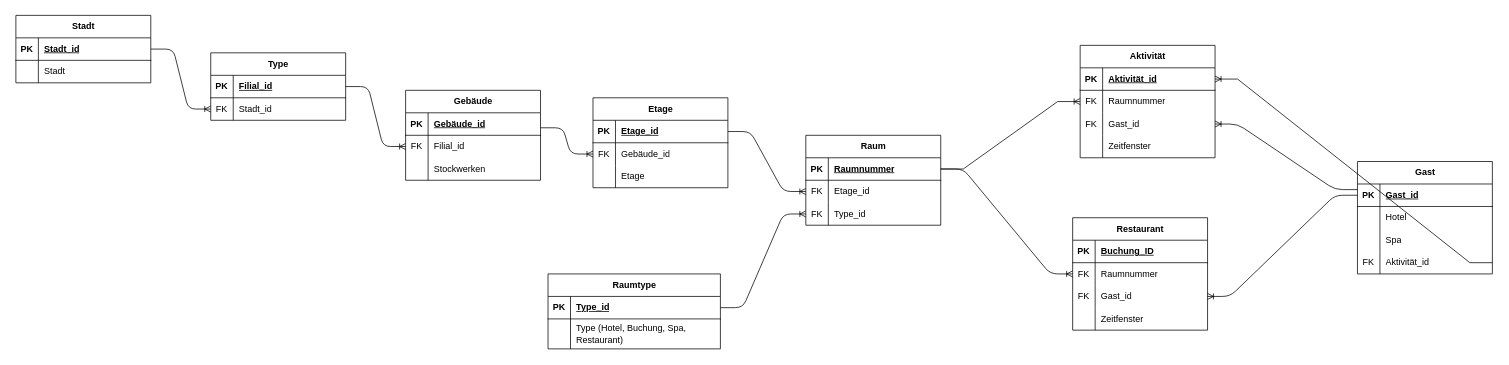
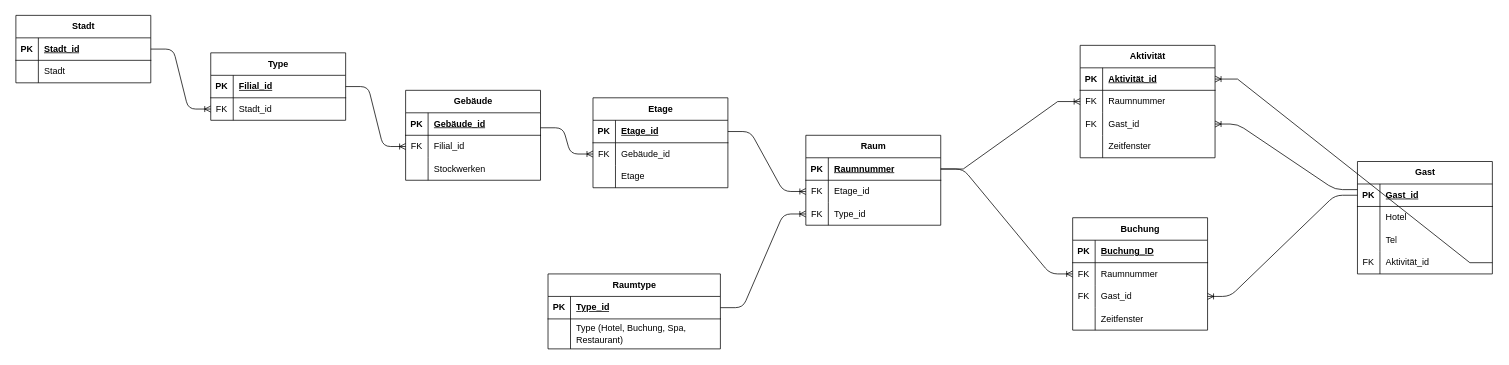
- <mxCell id="51" value="Restaurant" style="shape=table;startSize=30;container=1;collapsible=1;childLayout=tableLayout;fixedRows=1;rowLines=0;fontStyle=1;align=center;resizeLast=1;html=1;" parent="1" vertex="1"><mxGeometry x="1430" y="290" width="180" height="150" as="geometry" /></mxCell>
+ <mxCell id="51" value="Buchung" style="shape=table;startSize=30;container=1;collapsible=1;childLayout=tableLayout;fixedRows=1;rowLines=0;fontStyle=1;align=center;resizeLast=1;html=1;" parent="1" vertex="1"><mxGeometry x="1430" y="290" width="180" height="150" as="geometry" /></mxCell>
- <mxCell id="47" value="Spa" style="shape=partialRectangle;connectable=0;fillColor=none;top=0;left=0;bottom=0;right=0;align=left;spacingLeft=6;overflow=hidden;whiteSpace=wrap;html=1;" parent="45" vertex="1"><mxGeometry x="30" width="150" height="30" as="geometry"><mxRectangle width="150" height="30" as="alternateBounds" /></mxGeometry></mxCell>
+ <mxCell id="47" value="Tel" style="shape=partialRectangle;connectable=0;fillColor=none;top=0;left=0;bottom=0;right=0;align=left;spacingLeft=6;overflow=hidden;whiteSpace=wrap;html=1;" parent="45" vertex="1"><mxGeometry x="30" width="150" height="30" as="geometry"><mxRectangle width="150" height="30" as="alternateBounds" /></mxGeometry></mxCell>
